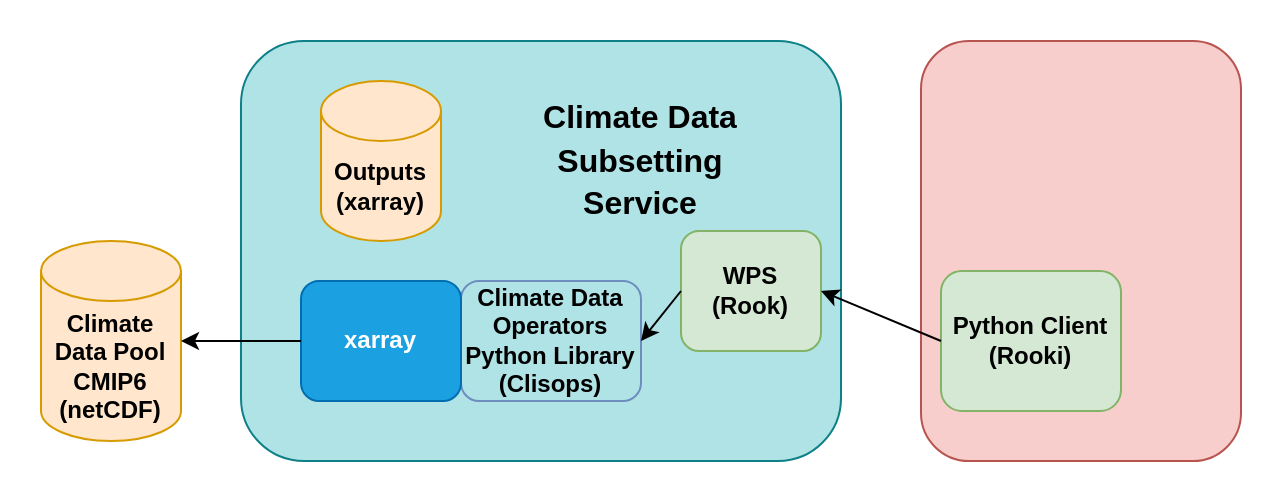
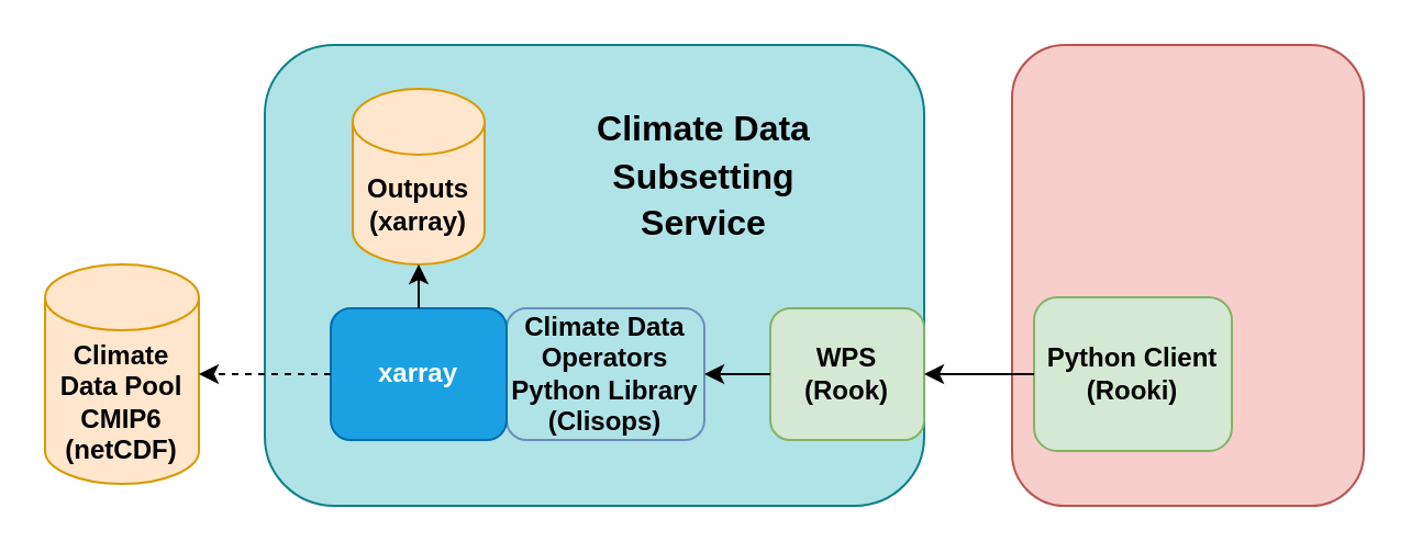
+ <mxCell id="12" value="" style="endArrow=classic;html=1;fontSize=18;exitX=0.5;exitY=0;exitDx=0;exitDy=0;entryX=0.5;entryY=1;entryDx=0;entryDy=0;entryPerimeter=0;" edge="1" parent="1" source="7" target="9"><mxGeometry width="50" height="50" relative="1" as="geometry"><mxPoint x="240" y="300" as="sourcePoint" /><mxPoint x="290" y="250" as="targetPoint" /></mxGeometry></mxCell>
- <mxCell id="5" value="&lt;b&gt;WPS&lt;br&gt;(Rook)&lt;/b&gt;" style="rounded=1;whiteSpace=wrap;html=1;fillColor=#d5e8d4;strokeColor=#82b366;" vertex="1" parent="1"><mxGeometry x="340" y="115" width="70" height="60" as="geometry" /></mxCell>
+ <mxCell id="5" value="&lt;b&gt;WPS&lt;br&gt;(Rook)&lt;/b&gt;" style="rounded=1;whiteSpace=wrap;html=1;fillColor=#d5e8d4;strokeColor=#82b366;" vertex="1" parent="1"><mxGeometry x="350" y="140" width="70" height="60" as="geometry" /></mxCell>
- <mxCell id="11" value="" style="endArrow=classic;html=1;fontSize=18;exitX=0;exitY=0.5;exitDx=0;exitDy=0;" edge="1" parent="1" source="7" target="8"><mxGeometry width="50" height="50" relative="1" as="geometry"><mxPoint x="240" y="300" as="sourcePoint" /><mxPoint x="290" y="250" as="targetPoint" /></mxGeometry></mxCell>
+ <mxCell id="11" value="" style="endArrow=classic;html=1;fontSize=18;exitX=0;exitY=0.5;exitDx=0;exitDy=0;dashed=1;" edge="1" parent="1" source="7" target="8"><mxGeometry width="50" height="50" relative="1" as="geometry"><mxPoint x="240" y="300" as="sourcePoint" /><mxPoint x="290" y="250" as="targetPoint" /></mxGeometry></mxCell>
